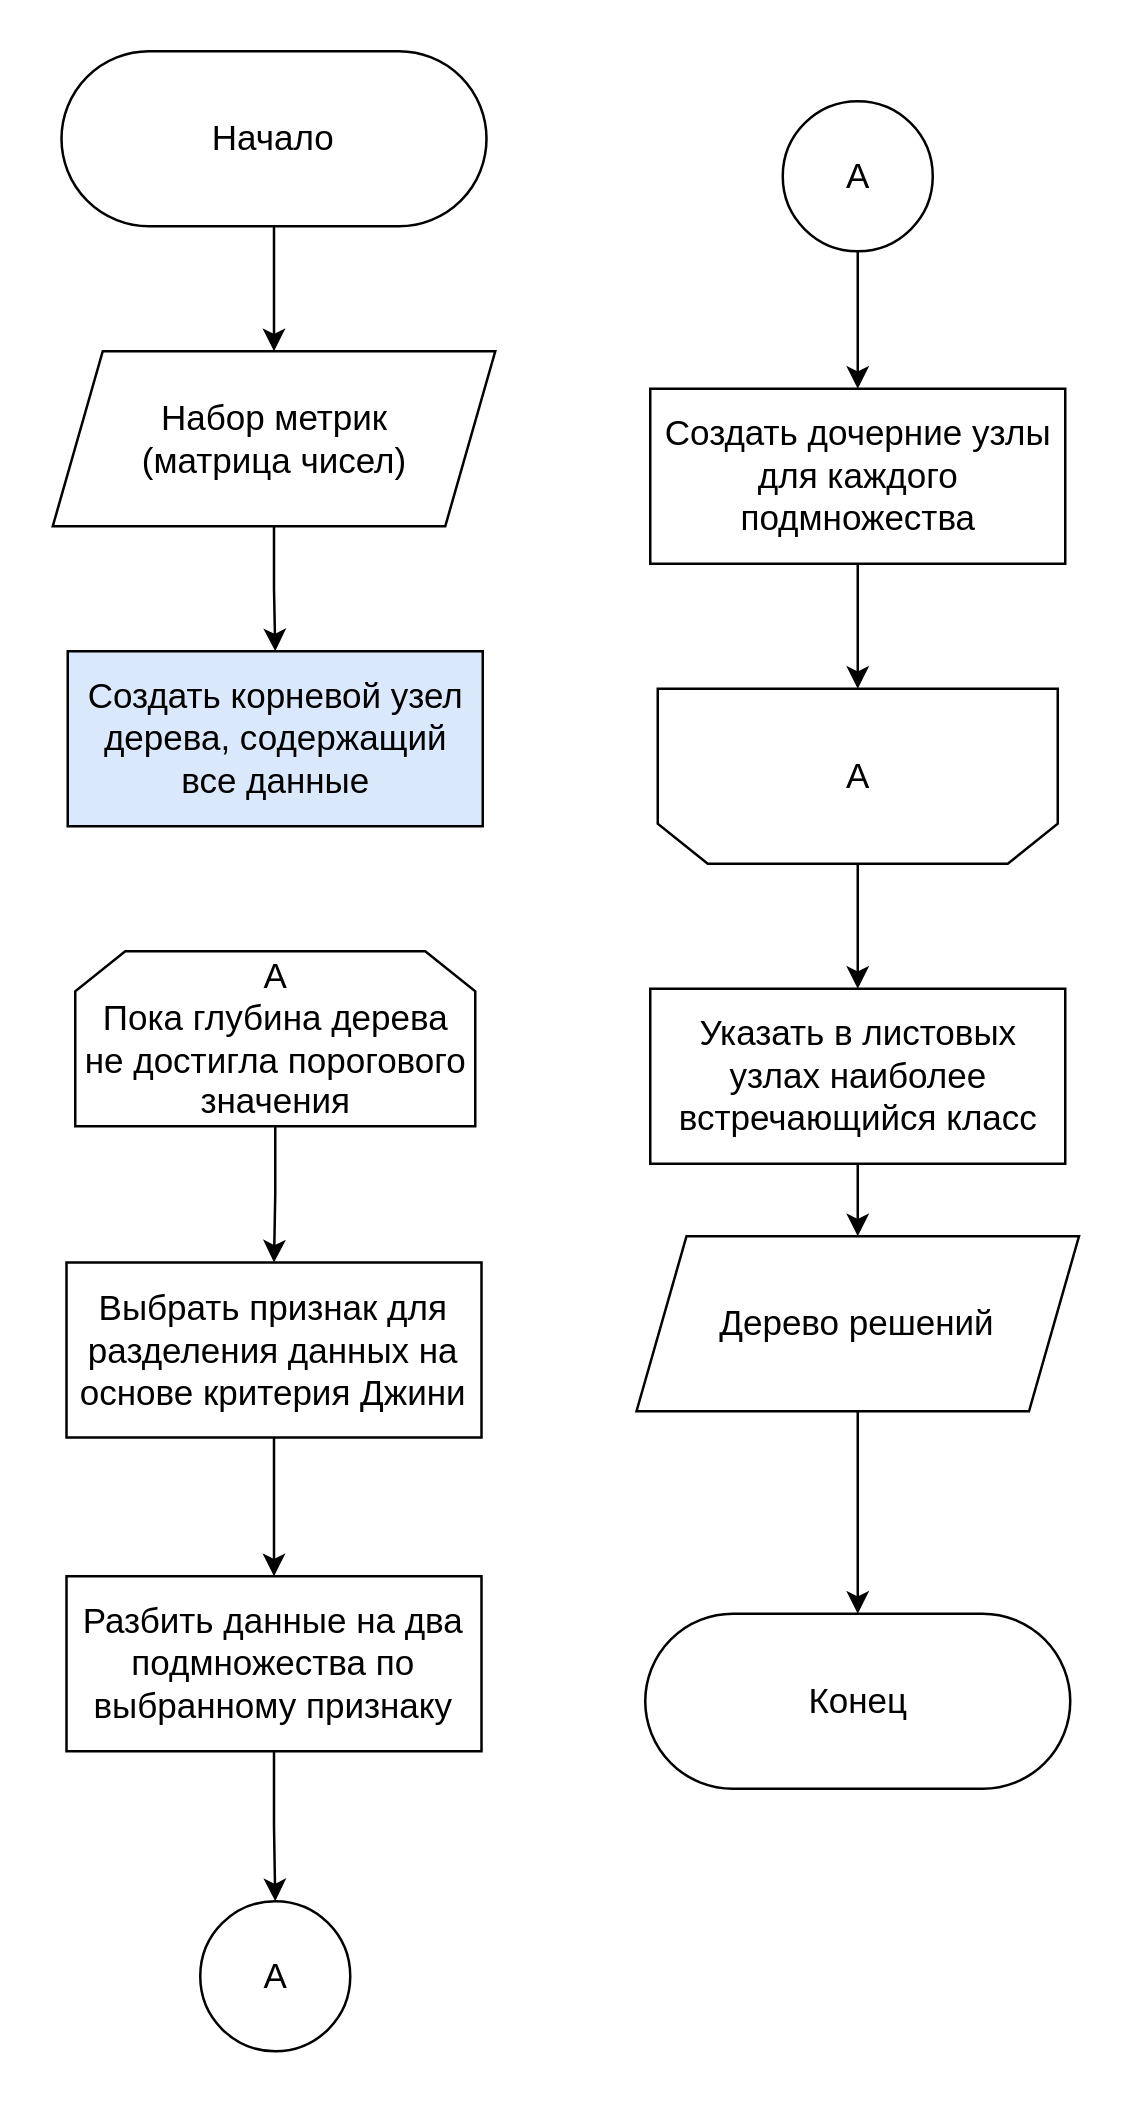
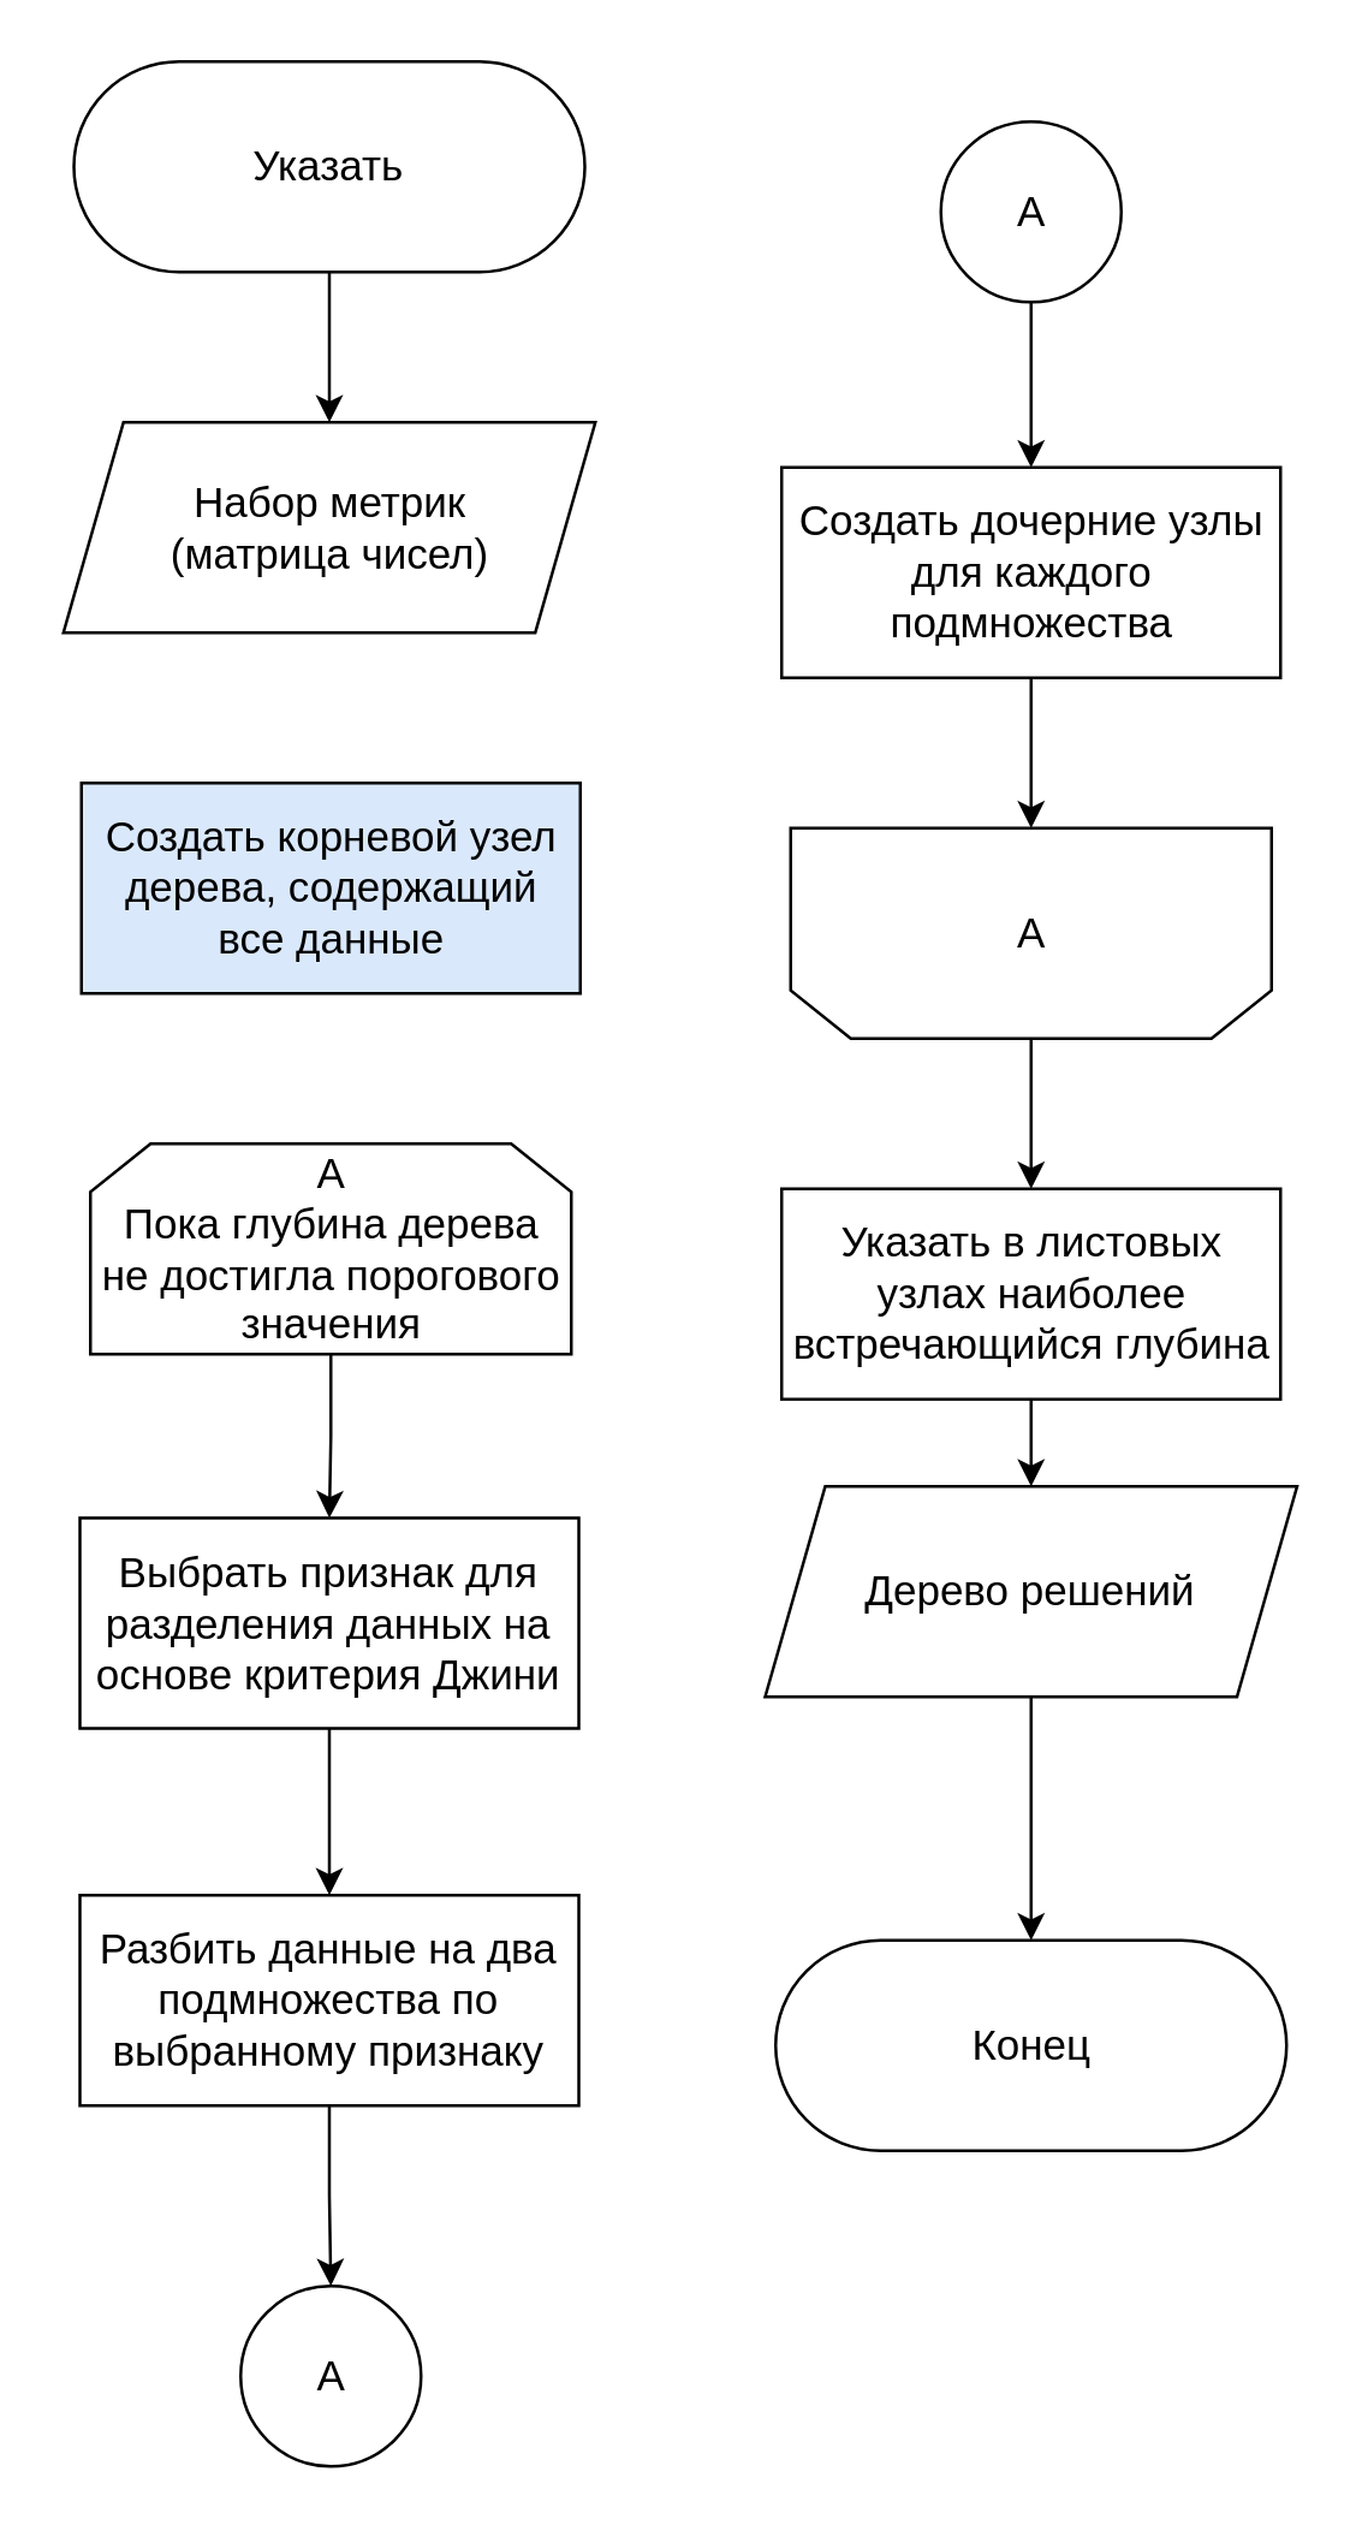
- <mxCell id="5" value="&lt;font style=&quot;font-size: 14px;&quot;&gt;Начало&lt;/font&gt;" style="rounded=1;whiteSpace=wrap;html=1;arcSize=50;" parent="1" vertex="1"><mxGeometry x="24" y="20" width="170" height="70" as="geometry" /></mxCell>
+ <mxCell id="5" value="&lt;font style=&quot;font-size: 14px;&quot;&gt;Указать&lt;/font&gt;" style="rounded=1;whiteSpace=wrap;html=1;arcSize=50;" parent="1" vertex="1"><mxGeometry x="24" y="20" width="170" height="70" as="geometry" /></mxCell>
- <mxCell id="19" style="edgeStyle=orthogonalEdgeStyle;rounded=0;orthogonalLoop=1;jettySize=auto;html=1;exitX=0.5;exitY=1;exitDx=0;exitDy=0;entryX=0.5;entryY=0;entryDx=0;entryDy=0;" parent="1" source="20" target="21" edge="1"><mxGeometry relative="1" as="geometry" /></mxCell>
- <mxCell id="16" value="&lt;font style=&quot;font-size: 14px;&quot;&gt;Указать в листовых узлах наиболее встречающийся класс&lt;br&gt;&lt;/font&gt;" style="rounded=0;whiteSpace=wrap;html=1;" parent="1" vertex="1"><mxGeometry x="259.5" y="395" width="166" height="70" as="geometry" /></mxCell>
+ <mxCell id="16" value="&lt;font style=&quot;font-size: 14px;&quot;&gt;Указать в листовых узлах наиболее встречающийся глубина&lt;br&gt;&lt;/font&gt;" style="rounded=0;whiteSpace=wrap;html=1;" parent="1" vertex="1"><mxGeometry x="259.5" y="395" width="166" height="70" as="geometry" /></mxCell>
